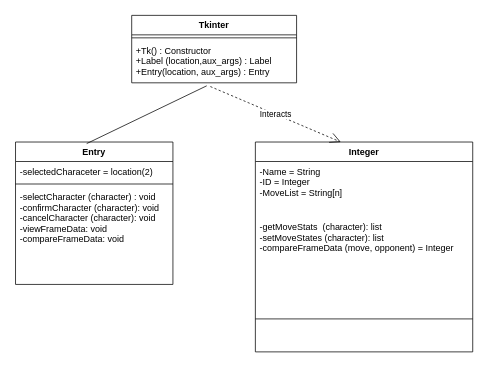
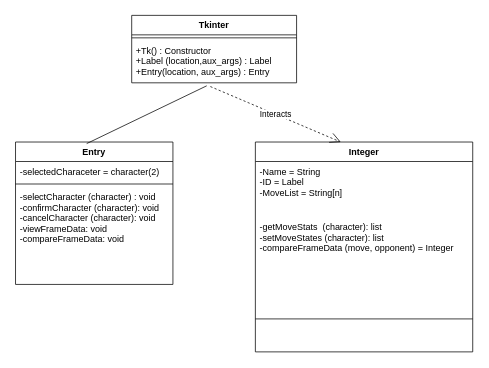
- <mxCell id="3" value="-selectedCharaceter = location(2)" style="text;strokeColor=none;fillColor=none;align=left;verticalAlign=top;spacingLeft=4;spacingRight=4;overflow=hidden;rotatable=0;points=[[0,0.5],[1,0.5]];portConstraint=eastwest;" parent="2" vertex="1"><mxGeometry y="26" width="210" height="26" as="geometry" /></mxCell>
+ <mxCell id="3" value="-selectedCharaceter = character(2)" style="text;strokeColor=none;fillColor=none;align=left;verticalAlign=top;spacingLeft=4;spacingRight=4;overflow=hidden;rotatable=0;points=[[0,0.5],[1,0.5]];portConstraint=eastwest;" parent="2" vertex="1"><mxGeometry y="26" width="210" height="26" as="geometry" /></mxCell>
- <mxCell id="7" value="-Name = String&#10;-ID = Integer&#10;-MoveList = String[n]&#10;&#10;" style="text;strokeColor=none;fillColor=none;align=left;verticalAlign=top;spacingLeft=4;spacingRight=4;overflow=hidden;rotatable=0;points=[[0,0.5],[1,0.5]];portConstraint=eastwest;" parent="6" vertex="1"><mxGeometry y="26" width="290" height="74" as="geometry" /></mxCell>
+ <mxCell id="7" value="-Name = String&#10;-ID = Label&#10;-MoveList = String[n]&#10;&#10;" style="text;strokeColor=none;fillColor=none;align=left;verticalAlign=top;spacingLeft=4;spacingRight=4;overflow=hidden;rotatable=0;points=[[0,0.5],[1,0.5]];portConstraint=eastwest;" parent="6" vertex="1"><mxGeometry y="26" width="290" height="74" as="geometry" /></mxCell>
